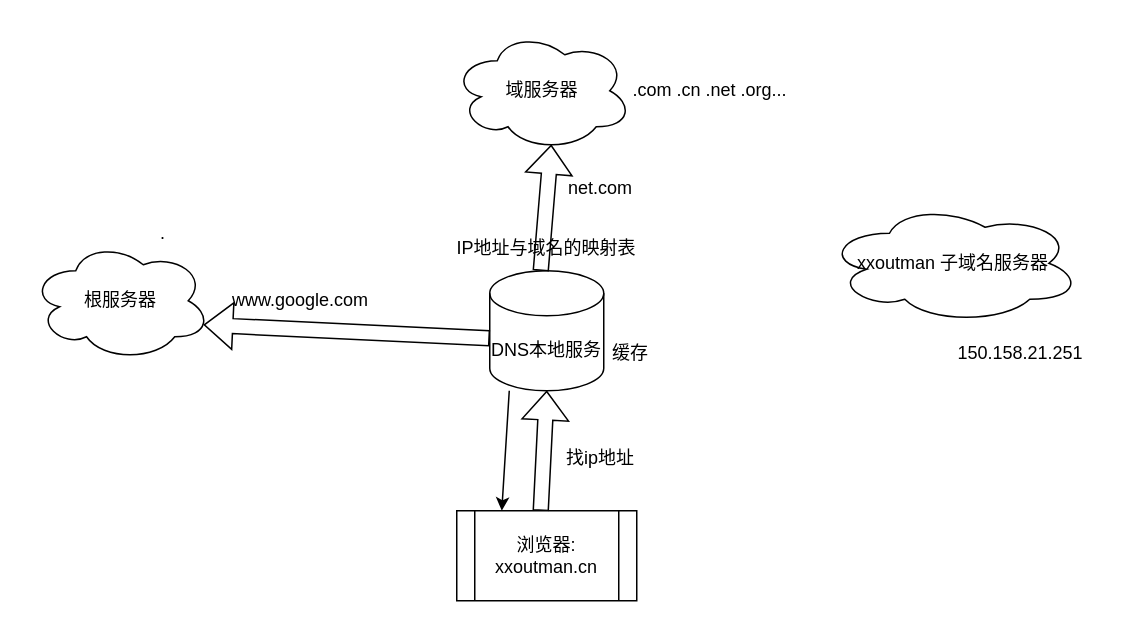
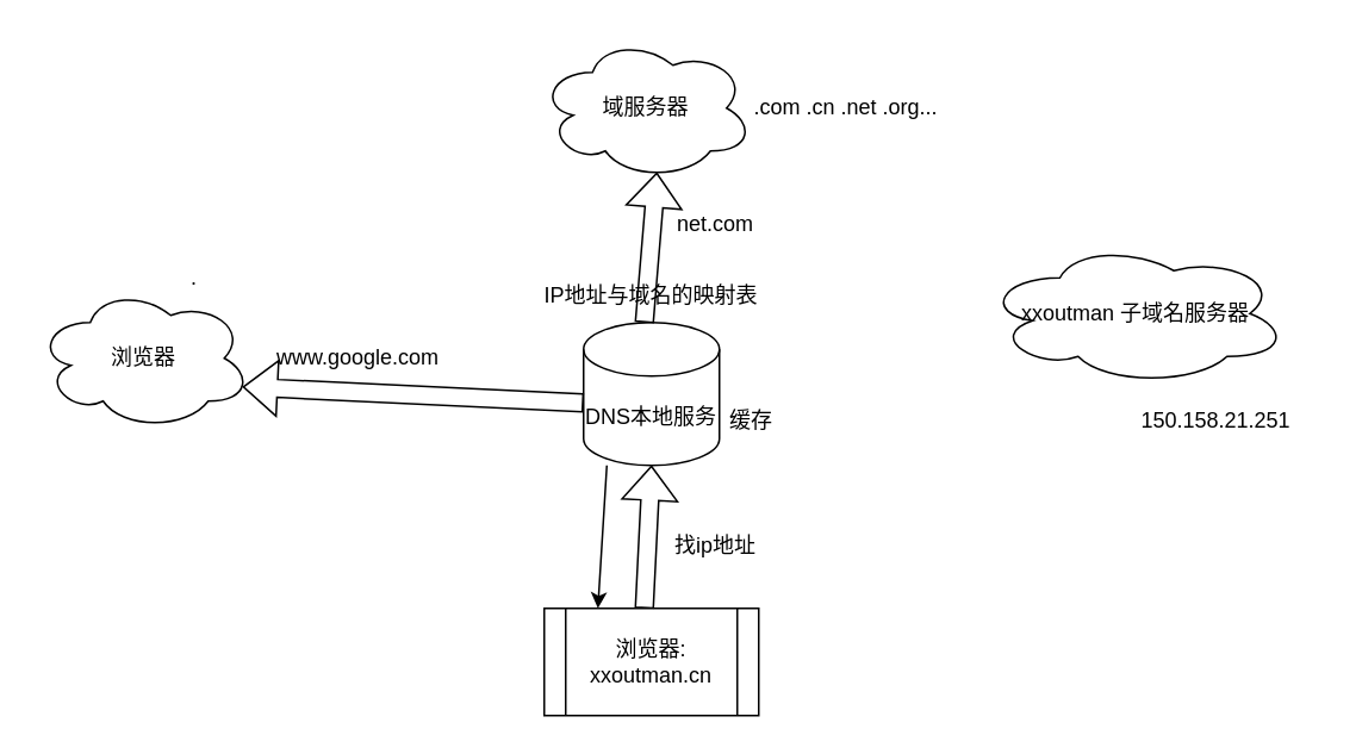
- <mxCell id="7" value="根服务器" style="ellipse;shape=cloud;whiteSpace=wrap;html=1;" vertex="1" parent="1"><mxGeometry x="20" y="160" width="120" height="80" as="geometry" /></mxCell>
+ <mxCell id="7" value="浏览器" style="ellipse;shape=cloud;whiteSpace=wrap;html=1;" vertex="1" parent="1"><mxGeometry x="20" y="160" width="120" height="80" as="geometry" /></mxCell>
